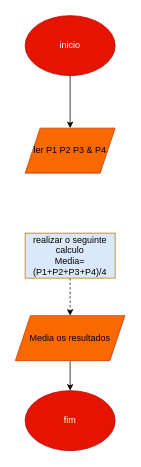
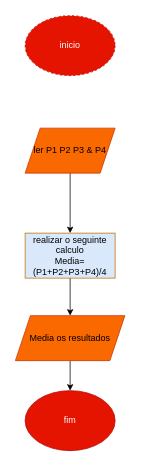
- <mxCell id="3" value="inicio" style="ellipse;whiteSpace=wrap;html=1;fillColor=#e51400;fontColor=#ffffff;strokeColor=#B20000;" vertex="1" parent="1"><mxGeometry x="33" y="20" width="120" height="80" as="geometry" /></mxCell>
+ <mxCell id="3" value="inicio" style="ellipse;whiteSpace=wrap;html=1;fillColor=#e51400;fontColor=#ffffff;strokeColor=#B20000;dashed=1;" vertex="1" parent="1"><mxGeometry x="33" y="20" width="120" height="80" as="geometry" /></mxCell>
- <mxCell id="2" style="edgeStyle=orthogonalEdgeStyle;rounded=0;orthogonalLoop=1;jettySize=auto;html=1;" edge="1" parent="1" source="3" target="5"><mxGeometry relative="1" as="geometry" /></mxCell>
+ <mxCell id="4" style="edgeStyle=orthogonalEdgeStyle;rounded=0;orthogonalLoop=1;jettySize=auto;html=1;entryX=0.5;entryY=0;entryDx=0;entryDy=0;" edge="1" parent="1" source="5" target="7"><mxGeometry relative="1" as="geometry" /></mxCell>
- <mxCell id="6" style="edgeStyle=orthogonalEdgeStyle;rounded=0;orthogonalLoop=1;jettySize=auto;html=1;dashed=1;" edge="1" parent="1" source="7" target="9"><mxGeometry relative="1" as="geometry" /></mxCell>
+ <mxCell id="6" style="edgeStyle=orthogonalEdgeStyle;rounded=0;orthogonalLoop=1;jettySize=auto;html=1;" edge="1" parent="1" source="7" target="9"><mxGeometry relative="1" as="geometry" /></mxCell>
